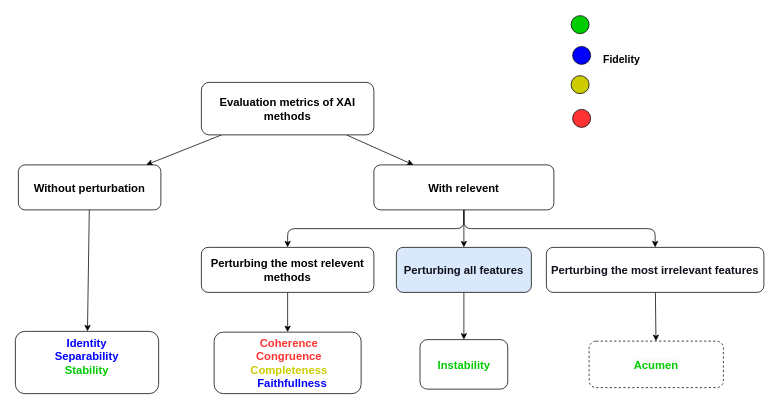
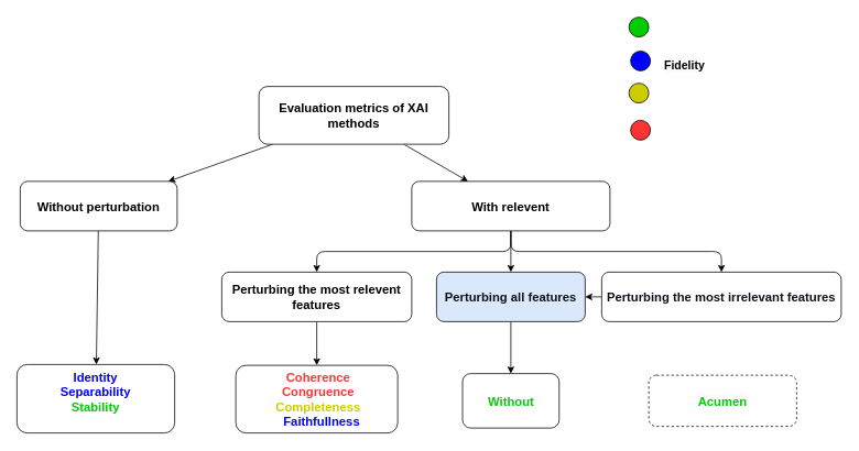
- <mxCell id="4" value="Evaluation metrics of XAI methods" style="rounded=1;whiteSpace=wrap;html=1;fontStyle=1;fontSize=15;labelBackgroundColor=none;" parent="1" vertex="1"><mxGeometry x="268" y="109" width="230" height="70" as="geometry" /></mxCell>
+ <mxCell id="4" value="Evaluation metrics of XAI methods" style="rounded=1;whiteSpace=wrap;html=1;fontStyle=1;fontSize=15;labelBackgroundColor=none;" parent="1" vertex="1"><mxGeometry x="313" y="104" width="230" height="70" as="geometry" /></mxCell>
- <mxCell id="15" value="Perturbing the most relevent methods" style="whiteSpace=wrap;html=1;fontSize=15;rounded=1;fontStyle=1;labelBackgroundColor=none;" parent="1" vertex="1"><mxGeometry x="268" y="329" width="230" height="60" as="geometry" /></mxCell>
+ <mxCell id="15" value="Perturbing the most relevent features" style="whiteSpace=wrap;html=1;fontSize=15;rounded=1;fontStyle=1;labelBackgroundColor=none;" parent="1" vertex="1"><mxGeometry x="268" y="329" width="230" height="60" as="geometry" /></mxCell>
- <mxCell id="16" value="" style="rounded=1;orthogonalLoop=1;jettySize=auto;html=1;labelBackgroundColor=none;fontColor=default;" parent="1" source="17" target="20" edge="1"><mxGeometry relative="1" as="geometry" /></mxCell>
+ <mxCell id="16" value="" style="rounded=1;orthogonalLoop=1;jettySize=auto;html=1;labelBackgroundColor=none;fontColor=default;" parent="1" source="17" target="13" edge="1"><mxGeometry relative="1" as="geometry" /></mxCell>
- <mxCell id="19" value="&lt;div style=&quot;forced-color-adjust: none; font-size: 15px;&quot;&gt;&lt;span style=&quot;forced-color-adjust: none; background-color: initial; font-size: 15px;&quot;&gt;&lt;font color=&quot;#00cc00&quot; style=&quot;forced-color-adjust: none;&quot;&gt;&lt;b style=&quot;forced-color-adjust: none;&quot;&gt;&lt;br class=&quot;Apple-interchange-newline&quot;&gt;Instability&lt;/b&gt;&lt;/font&gt;&lt;/span&gt;&lt;/div&gt;&lt;div style=&quot;forced-color-adjust: none; font-size: 15px;&quot;&gt;&lt;div style=&quot;forced-color-adjust: none; font-size: 15px;&quot;&gt;&lt;br style=&quot;forced-color-adjust: none; color: rgb(0, 0, 0); font-family: Helvetica; font-size: 15px; font-style: normal; font-variant-ligatures: normal; font-variant-caps: normal; font-weight: 400; letter-spacing: normal; orphans: 2; text-align: center; text-indent: 0px; text-transform: none; widows: 2; word-spacing: 0px; -webkit-text-stroke-width: 0px; white-space: normal; text-decoration-thickness: initial; text-decoration-style: initial; text-decoration-color: initial; background-color: rgb(251, 251, 251);&quot;&gt;&lt;/div&gt;&lt;/div&gt;" style="whiteSpace=wrap;html=1;fontSize=15;rounded=1;fontStyle=1;labelBackgroundColor=none;" parent="1" vertex="1"><mxGeometry x="559.5" y="452" width="117" height="66" as="geometry" /></mxCell>
+ <mxCell id="19" value="&lt;div style=&quot;forced-color-adjust: none; font-size: 15px;&quot;&gt;&lt;span style=&quot;forced-color-adjust: none; background-color: initial; font-size: 15px;&quot;&gt;&lt;font color=&quot;#00cc00&quot; style=&quot;forced-color-adjust: none;&quot;&gt;&lt;b style=&quot;forced-color-adjust: none;&quot;&gt;&lt;br class=&quot;Apple-interchange-newline&quot;&gt;Without&lt;/b&gt;&lt;/font&gt;&lt;/span&gt;&lt;/div&gt;&lt;div style=&quot;forced-color-adjust: none; font-size: 15px;&quot;&gt;&lt;div style=&quot;forced-color-adjust: none; font-size: 15px;&quot;&gt;&lt;br style=&quot;forced-color-adjust: none; color: rgb(0, 0, 0); font-family: Helvetica; font-size: 15px; font-style: normal; font-variant-ligatures: normal; font-variant-caps: normal; font-weight: 400; letter-spacing: normal; orphans: 2; text-align: center; text-indent: 0px; text-transform: none; widows: 2; word-spacing: 0px; -webkit-text-stroke-width: 0px; white-space: normal; text-decoration-thickness: initial; text-decoration-style: initial; text-decoration-color: initial; background-color: rgb(251, 251, 251);&quot;&gt;&lt;/div&gt;&lt;/div&gt;" style="whiteSpace=wrap;html=1;fontSize=15;rounded=1;fontStyle=1;labelBackgroundColor=none;" parent="1" vertex="1"><mxGeometry x="559.5" y="452" width="117" height="66" as="geometry" /></mxCell>
